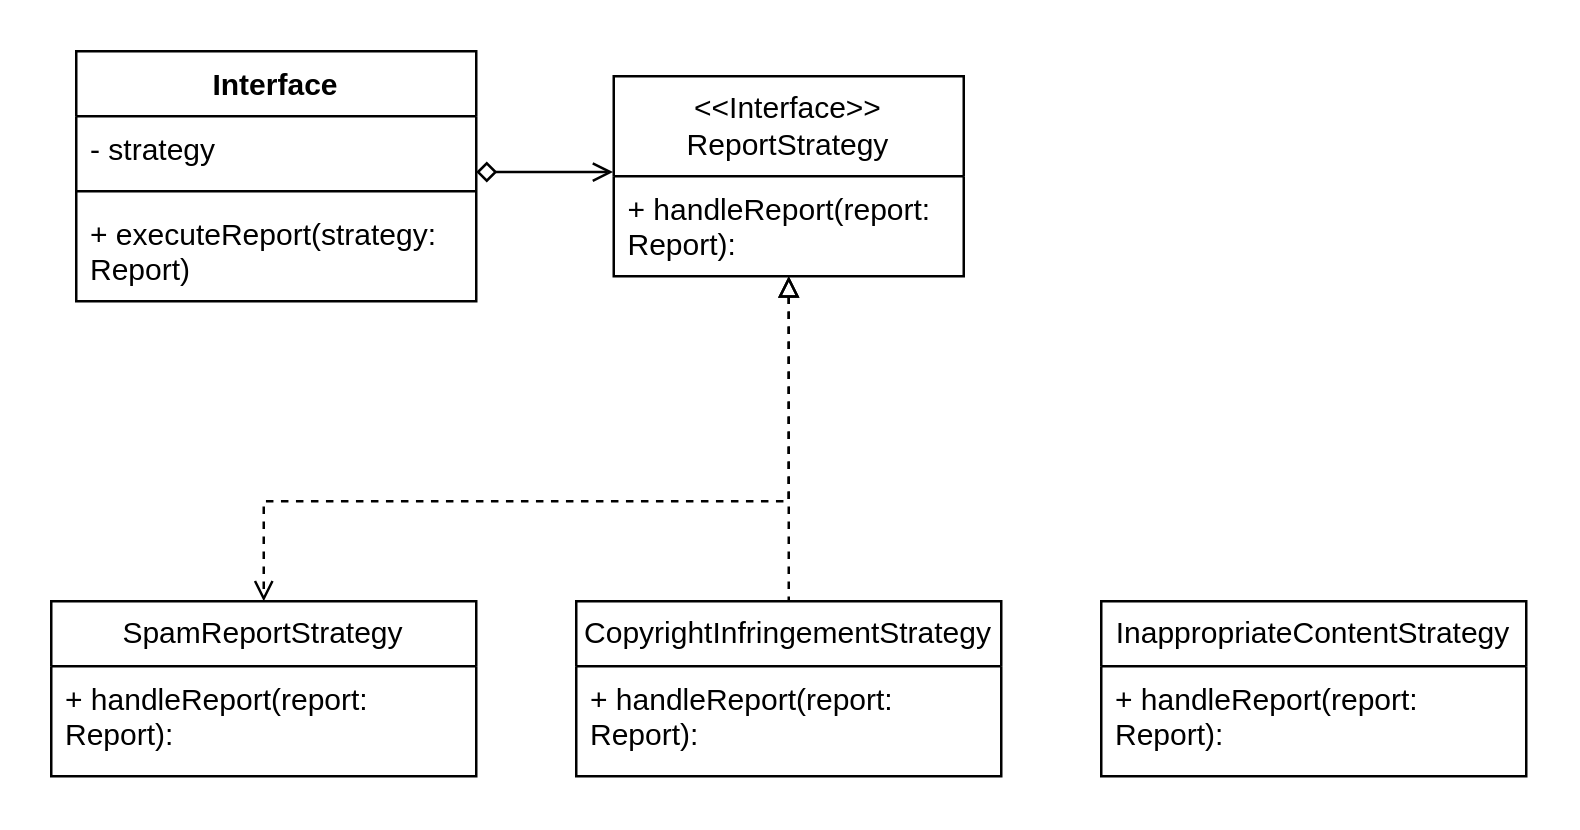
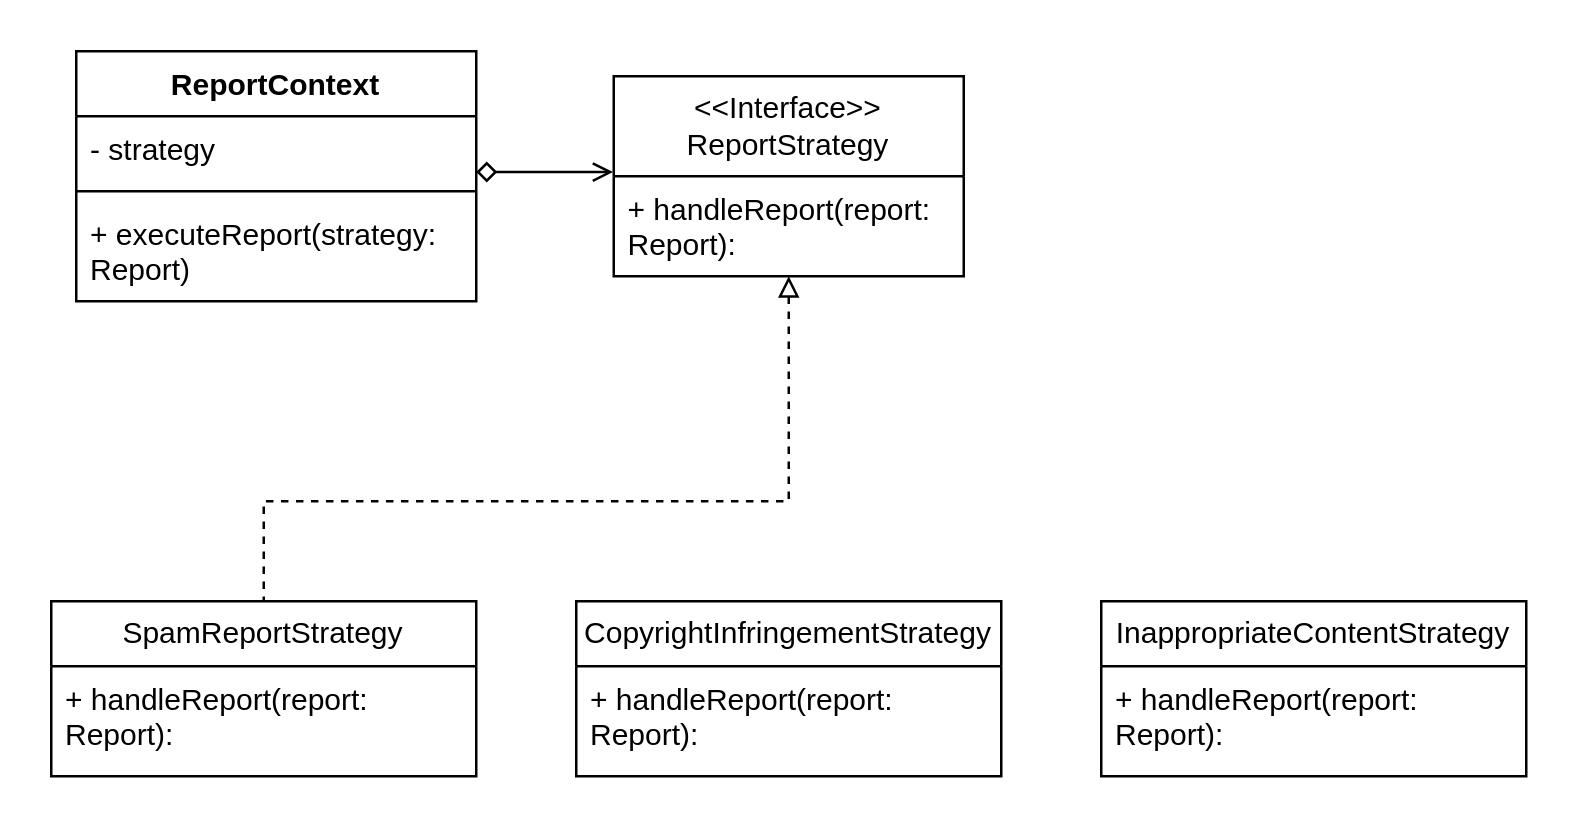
- <mxCell id="12" value="Interface" style="swimlane;fontStyle=1;align=center;verticalAlign=top;childLayout=stackLayout;horizontal=1;startSize=26;horizontalStack=0;resizeParent=1;resizeParentMax=0;resizeLast=0;collapsible=1;marginBottom=0;whiteSpace=wrap;html=1;" vertex="1" parent="1"><mxGeometry x="30" y="20" width="160" height="100" as="geometry" /></mxCell>
+ <mxCell id="12" value="ReportContext" style="swimlane;fontStyle=1;align=center;verticalAlign=top;childLayout=stackLayout;horizontal=1;startSize=26;horizontalStack=0;resizeParent=1;resizeParentMax=0;resizeLast=0;collapsible=1;marginBottom=0;whiteSpace=wrap;html=1;" vertex="1" parent="1"><mxGeometry x="30" y="20" width="160" height="100" as="geometry" /></mxCell>
- <mxCell id="3" style="edgeStyle=orthogonalEdgeStyle;rounded=0;orthogonalLoop=1;jettySize=auto;html=1;endArrow=none;startFill=0;startArrow=block;dashed=1;" edge="1" parent="1" source="4" target="8"><mxGeometry relative="1" as="geometry" /></mxCell>
- <mxCell id="2" style="edgeStyle=orthogonalEdgeStyle;rounded=0;orthogonalLoop=1;jettySize=auto;html=1;endArrow=open;startFill=0;startArrow=block;dashed=1;entryX=0.5;entryY=0;entryDx=0;entryDy=0;" edge="1" parent="1" source="4" target="6"><mxGeometry relative="1" as="geometry"><mxPoint x="110" y="180" as="targetPoint" /><Array as="points"><mxPoint x="315" y="200" /><mxPoint x="105" y="200" /></Array></mxGeometry></mxCell>
+ <mxCell id="2" style="edgeStyle=orthogonalEdgeStyle;rounded=0;orthogonalLoop=1;jettySize=auto;html=1;endArrow=none;startFill=0;startArrow=block;dashed=1;entryX=0.5;entryY=0;entryDx=0;entryDy=0;" edge="1" parent="1" source="4" target="6"><mxGeometry relative="1" as="geometry"><mxPoint x="110" y="180" as="targetPoint" /><Array as="points"><mxPoint x="315" y="200" /><mxPoint x="105" y="200" /></Array></mxGeometry></mxCell>
